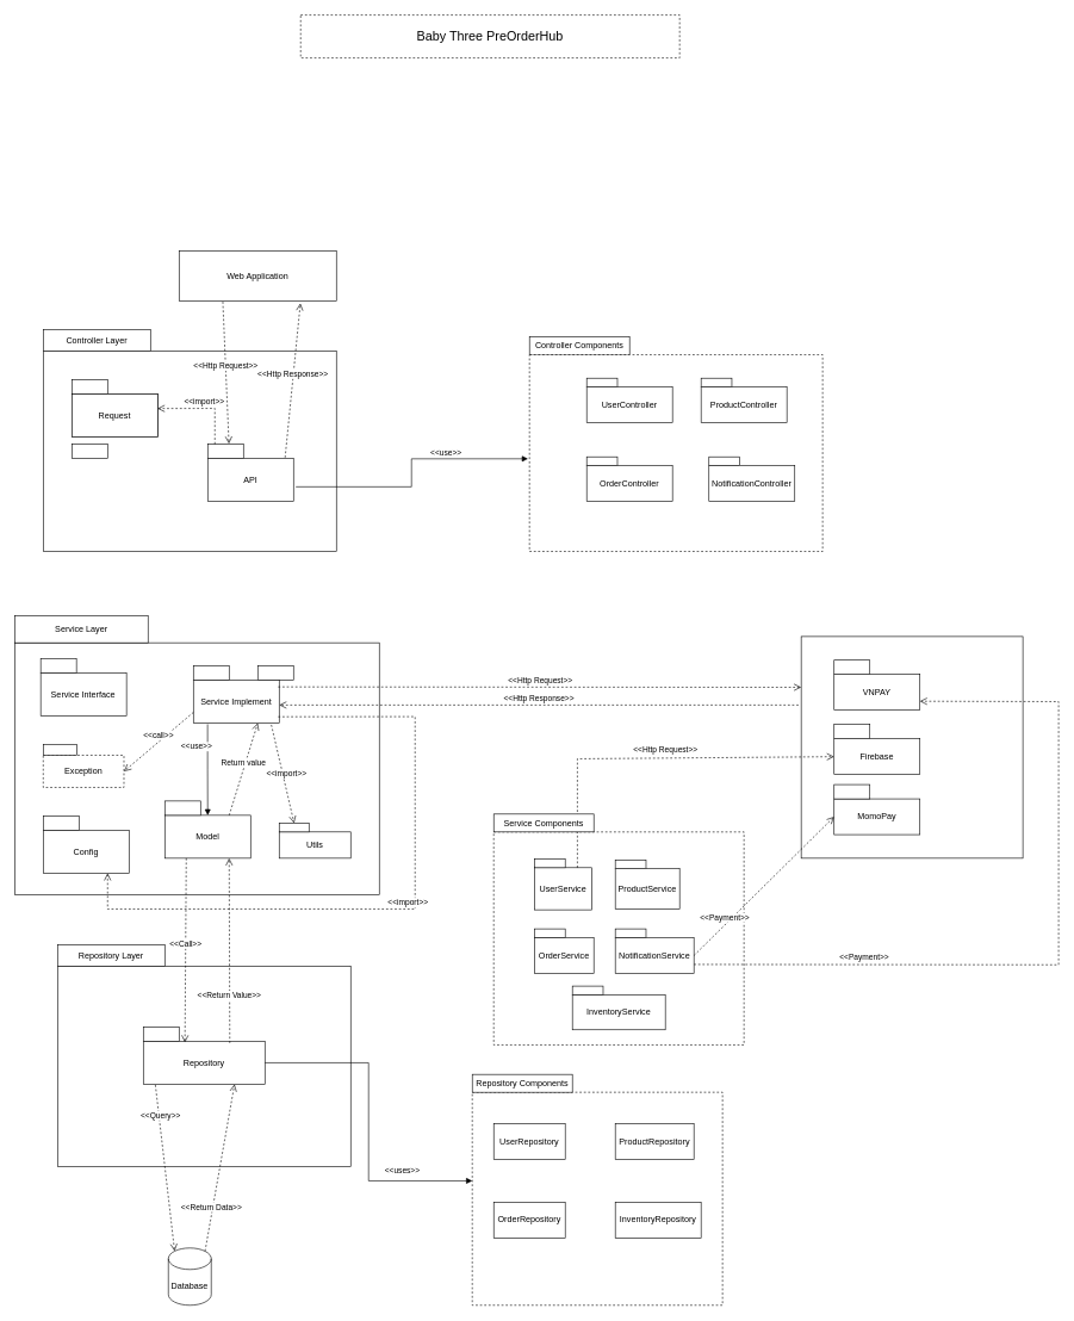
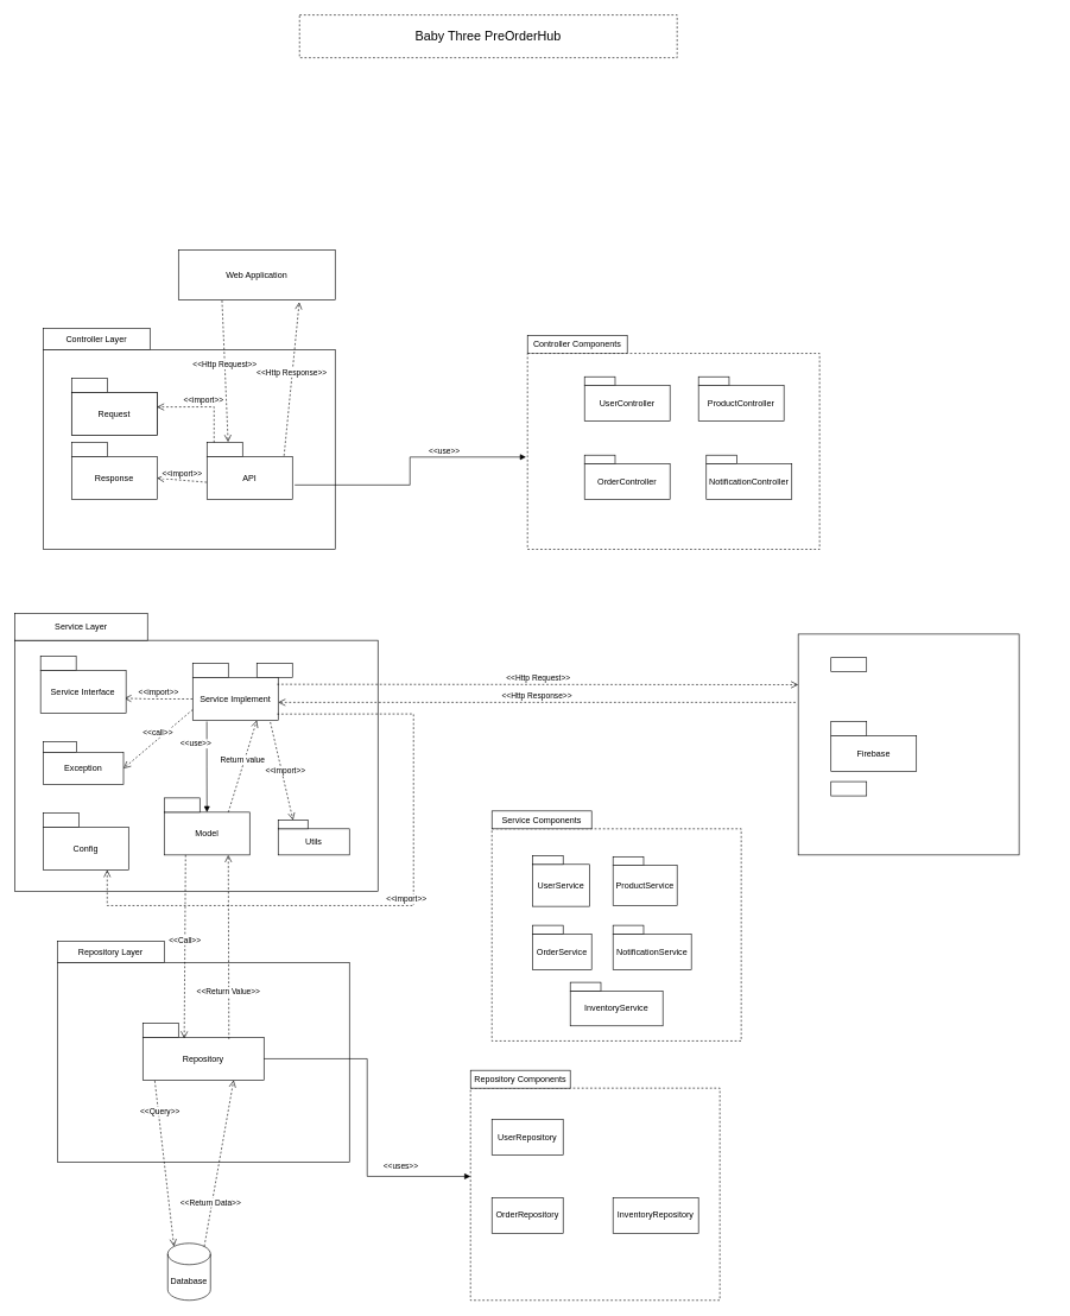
+ <mxCell id="10" value="Response" style="rounded=0;whiteSpace=wrap;html=1;" vertex="1" parent="6"><mxGeometry x="40" y="180" width="120" height="60" as="geometry" /></mxCell>
+ <mxCell id="15" value="&amp;lt;&amp;lt;import&amp;gt;&amp;gt;" style="html=1;verticalAlign=bottom;endArrow=open;dashed=1;endSize=8;curved=0;rounded=0;entryX=1;entryY=0.5;entryDx=0;entryDy=0;exitX=-0.002;exitY=0.598;exitDx=0;exitDy=0;exitPerimeter=0;" edge="1" parent="6" source="11" target="10"><mxGeometry relative="1" as="geometry"><mxPoint x="470" y="260" as="sourcePoint" /><mxPoint x="473" y="80" as="targetPoint" /><mxPoint as="offset" /></mxGeometry></mxCell>
- <mxCell id="25" value="VNPAY" style="rounded=0;whiteSpace=wrap;html=1;" vertex="1" parent="23"><mxGeometry x="46" y="53" width="120" height="50" as="geometry" /></mxCell>
+ <mxCell id="40" value="&amp;lt;&amp;lt;import&amp;gt;&amp;gt;" style="html=1;verticalAlign=bottom;endArrow=open;dashed=1;endSize=8;curved=0;rounded=0;entryX=0.977;entryY=0.65;entryDx=0;entryDy=0;entryPerimeter=0;exitX=0;exitY=0.5;exitDx=0;exitDy=0;" edge="1" parent="1" source="44" target="47"><mxGeometry relative="1" as="geometry"><mxPoint x="290" y="980" as="sourcePoint" /><mxPoint x="180" y="980" as="targetPoint" /><mxPoint as="offset" /><Array as="points"><mxPoint x="260" y="980" /><mxPoint x="210" y="980" /></Array></mxGeometry></mxCell>
- <mxCell id="80" value="&amp;lt;&amp;lt;Http Request&amp;gt;&amp;gt;" style="html=1;verticalAlign=bottom;endArrow=open;dashed=1;endSize=8;curved=0;rounded=0;entryX=0;entryY=0.5;entryDx=0;entryDy=0;exitX=0.75;exitY=0;exitDx=0;exitDy=0;" edge="1" parent="1" source="35" target="26"><mxGeometry x="0.074" y="2" relative="1" as="geometry"><mxPoint x="810" y="1096" as="sourcePoint" /><mxPoint x="1541" y="1097" as="targetPoint" /><mxPoint as="offset" /><Array as="points"><mxPoint x="807" y="1060" /></Array></mxGeometry></mxCell>
- <mxCell id="41" value="Exception" style="rounded=0;whiteSpace=wrap;html=1;container=0;dashed=1;" vertex="1" parent="1"><mxGeometry x="60.001" y="1055" width="112.873" height="45" as="geometry" /></mxCell>
+ <mxCell id="41" value="Exception" style="rounded=0;whiteSpace=wrap;html=1;container=0;" vertex="1" parent="1"><mxGeometry x="60.001" y="1055" width="112.873" height="45" as="geometry" /></mxCell>
- <mxCell id="27" value="MomoPay" style="rounded=0;whiteSpace=wrap;html=1;" vertex="1" parent="23"><mxGeometry x="46" y="227" width="120" height="50" as="geometry" /></mxCell>
- <mxCell id="79" value="&amp;lt;&amp;lt;Payment&amp;gt;&amp;gt;" style="html=1;verticalAlign=bottom;endArrow=open;dashed=1;endSize=8;curved=0;rounded=0;exitX=1;exitY=0.75;exitDx=0;exitDy=0;entryX=1;entryY=0.75;entryDx=0;entryDy=0;" edge="1" parent="1" source="32" target="25"><mxGeometry x="-0.556" y="1" relative="1" as="geometry"><mxPoint x="1320" y="1533" as="sourcePoint" /><mxPoint x="1480" y="930" as="targetPoint" /><mxPoint as="offset" /><Array as="points"><mxPoint x="1480" y="1348" /><mxPoint x="1480" y="980" /></Array></mxGeometry></mxCell>
- <mxCell id="78" value="&amp;lt;&amp;lt;Payment&amp;gt;&amp;gt;" style="html=1;verticalAlign=bottom;endArrow=open;dashed=1;endSize=8;curved=0;rounded=0;entryX=0;entryY=0.5;entryDx=0;entryDy=0;exitX=1;exitY=0.5;exitDx=0;exitDy=0;" edge="1" parent="1" source="32" target="27"><mxGeometry x="-0.556" y="1" relative="1" as="geometry"><mxPoint x="1190" y="1503" as="sourcePoint" /><mxPoint x="1232" y="1270" as="targetPoint" /><mxPoint as="offset" /></mxGeometry></mxCell>
- <mxCell id="93" value="ProductRepository" style="rounded=0;whiteSpace=wrap;html=1;" vertex="1" parent="87"><mxGeometry x="200" y="68.75" width="110" height="50" as="geometry" /></mxCell>
